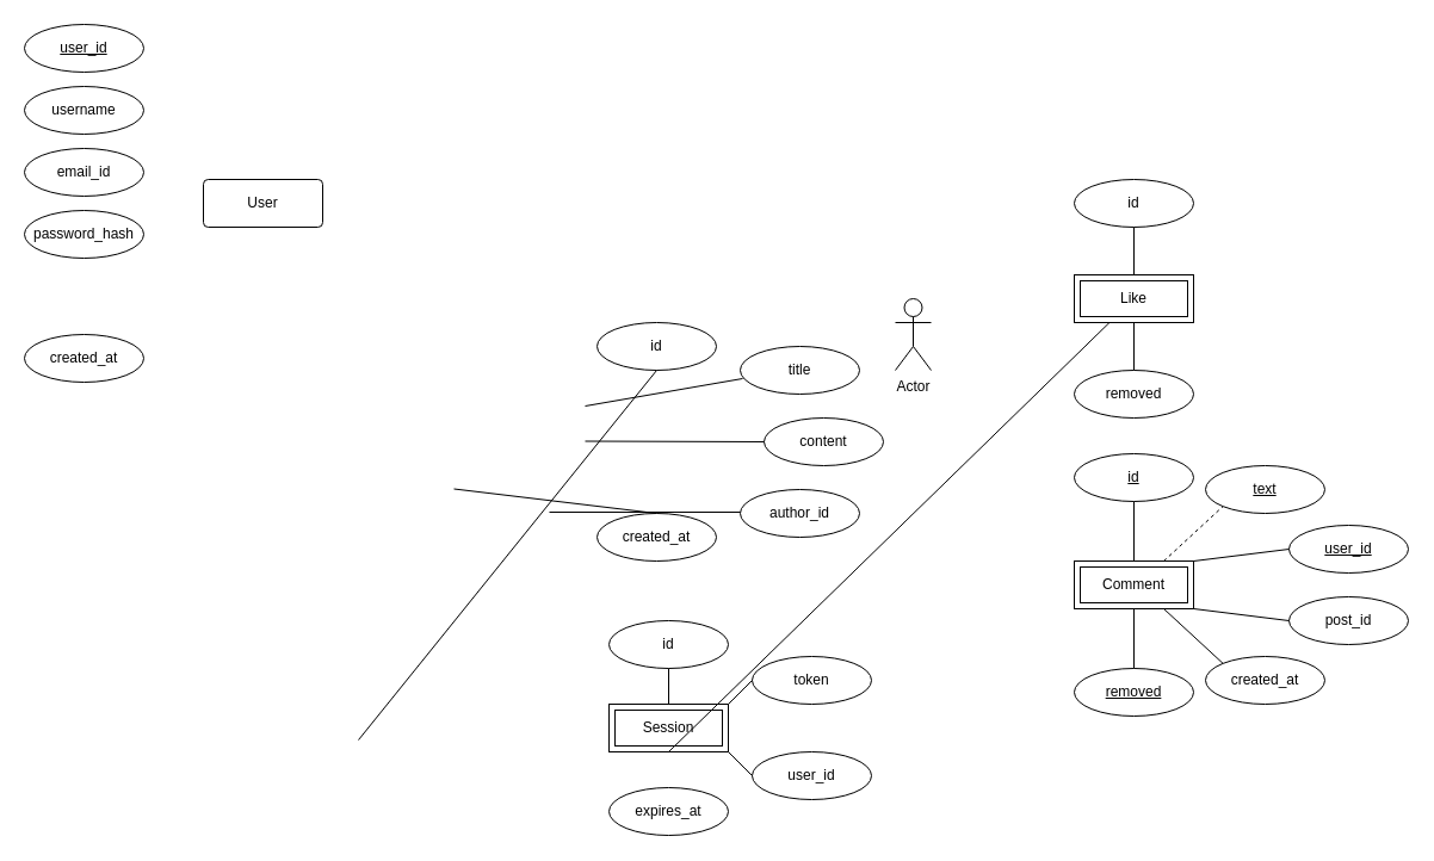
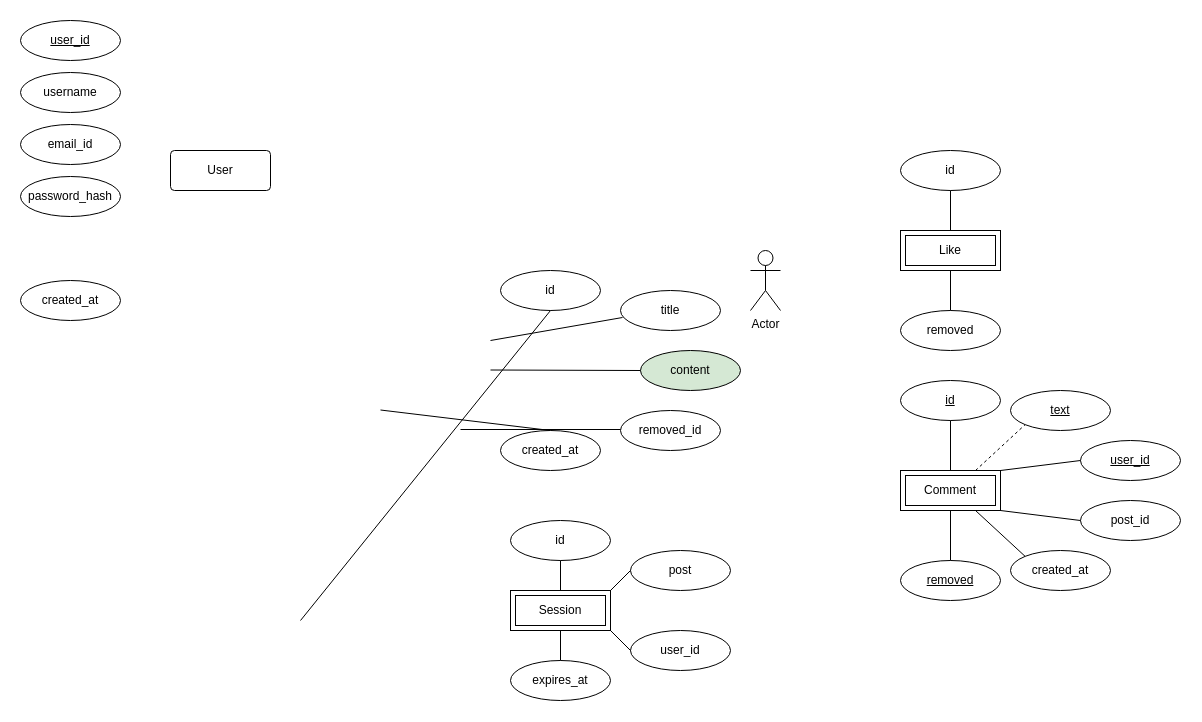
- <mxCell id="34" value="content" style="ellipse;whiteSpace=wrap;html=1;align=center;" vertex="1" parent="1"><mxGeometry x="640" y="350" width="100" height="40" as="geometry" /></mxCell>
+ <mxCell id="34" value="content" style="ellipse;whiteSpace=wrap;html=1;align=center;fillColor=#d5e8d4;" vertex="1" parent="1"><mxGeometry x="640" y="350" width="100" height="40" as="geometry" /></mxCell>
- <mxCell id="33" value="author_id " style="ellipse;whiteSpace=wrap;html=1;align=center;" vertex="1" parent="1"><mxGeometry x="620" y="410" width="100" height="40" as="geometry" /></mxCell>
+ <mxCell id="33" value="removed_id " style="ellipse;whiteSpace=wrap;html=1;align=center;" vertex="1" parent="1"><mxGeometry x="620" y="410" width="100" height="40" as="geometry" /></mxCell>
- <mxCell id="38" value="" style="endArrow=none;html=1;rounded=0;exitX=0.5;exitY=1;exitDx=0;exitDy=0;" edge="1" parent="1" source="25" target="11"><mxGeometry relative="1" as="geometry"><mxPoint x="380" y="649.5" as="sourcePoint" /><mxPoint x="540" y="649.5" as="targetPoint" /></mxGeometry></mxCell>
+ <mxCell id="38" value="" style="endArrow=none;html=1;rounded=0;entryX=0.5;entryY=0;entryDx=0;entryDy=0;exitX=0.5;exitY=1;exitDx=0;exitDy=0;" edge="1" parent="1" source="25" target="27"><mxGeometry relative="1" as="geometry"><mxPoint x="380" y="649.5" as="sourcePoint" /><mxPoint x="540" y="649.5" as="targetPoint" /></mxGeometry></mxCell>
- <mxCell id="30" value="token" style="ellipse;whiteSpace=wrap;html=1;align=center;" vertex="1" parent="1"><mxGeometry x="630" y="550" width="100" height="40" as="geometry" /></mxCell>
+ <mxCell id="30" value="post" style="ellipse;whiteSpace=wrap;html=1;align=center;" vertex="1" parent="1"><mxGeometry x="630" y="550" width="100" height="40" as="geometry" /></mxCell>
